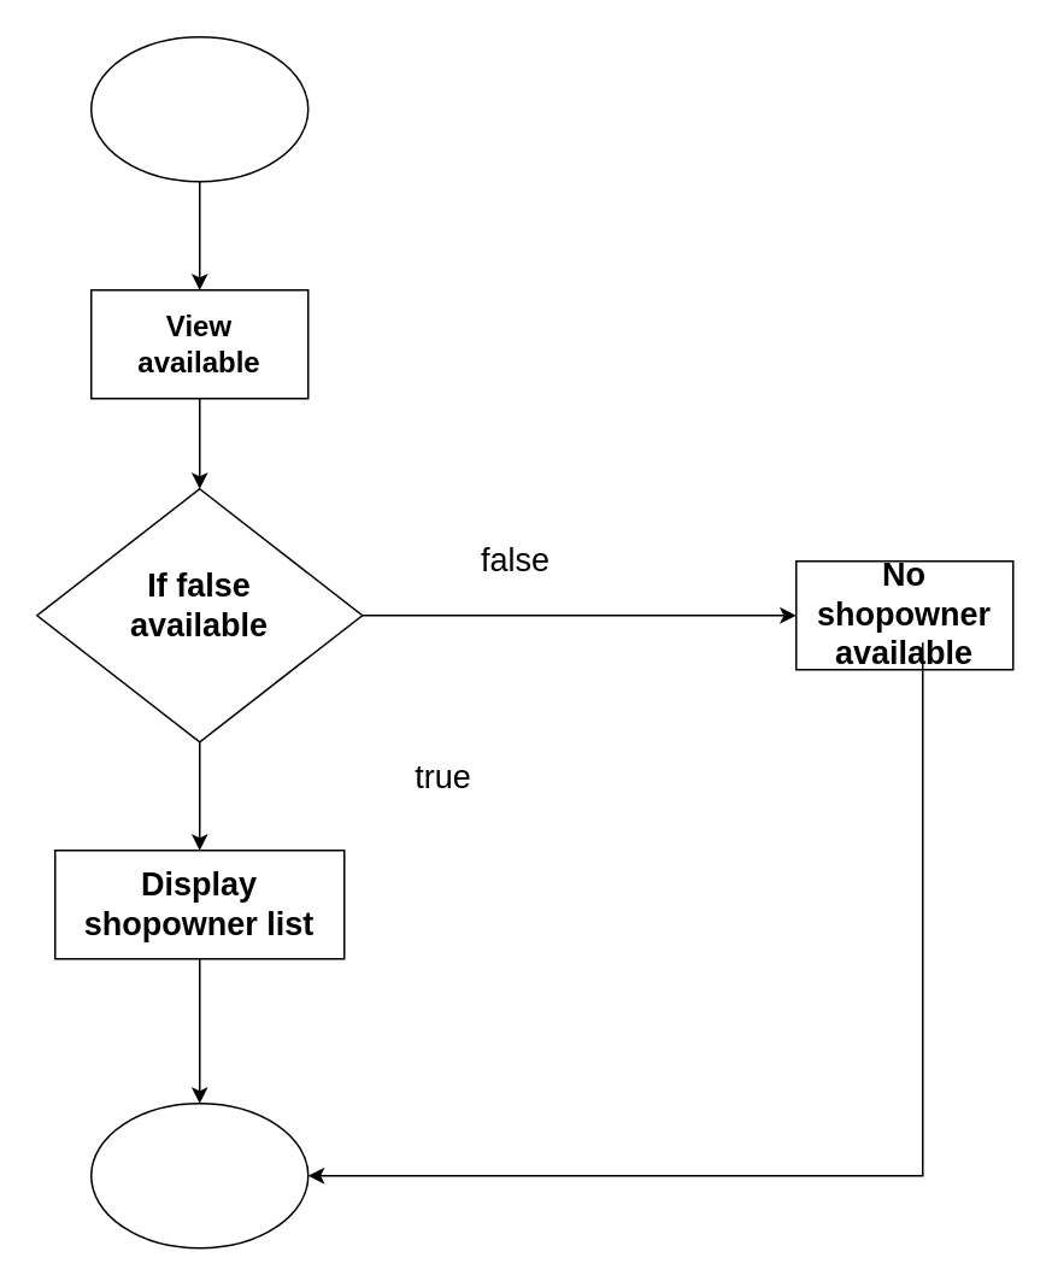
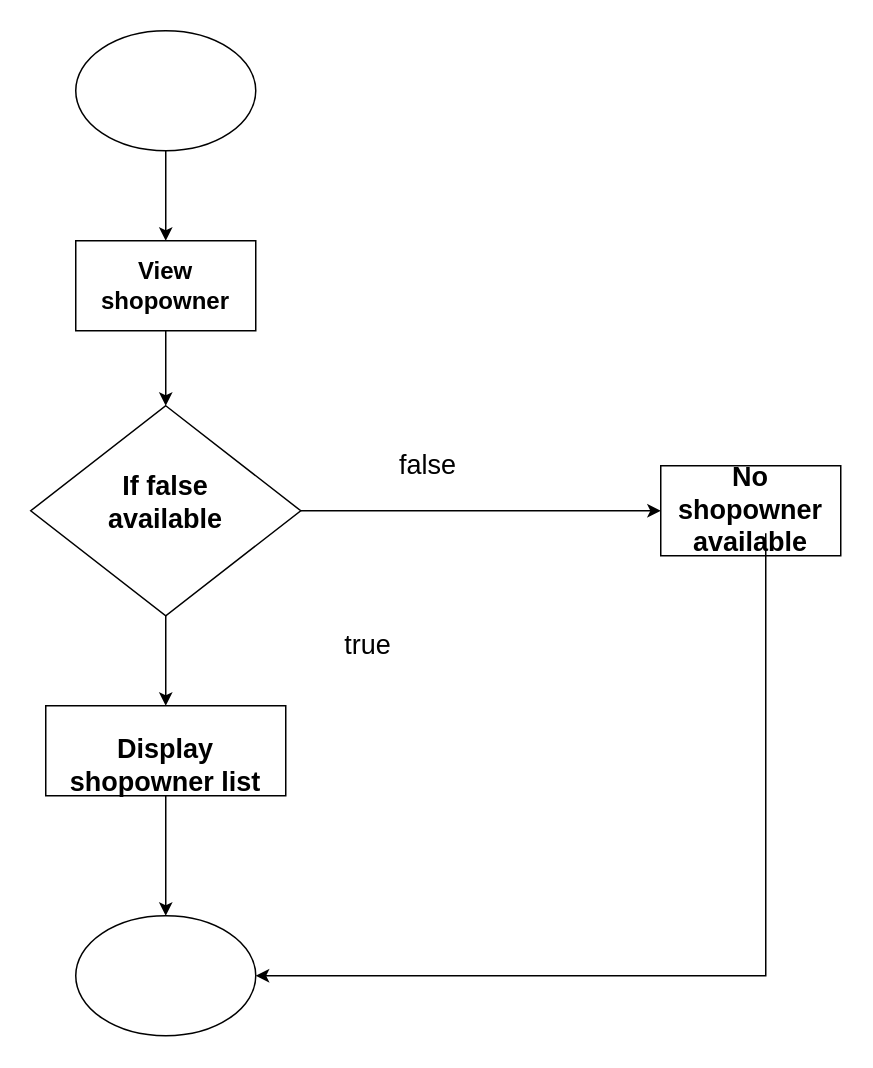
- <mxCell id="13" value="&lt;font size=&quot;3&quot;&gt;View available&lt;/font&gt;" style="text;html=1;strokeColor=none;fillColor=none;align=center;verticalAlign=middle;whiteSpace=wrap;rounded=0;fontStyle=1" vertex="1" parent="1"><mxGeometry x="80" y="175" width="60" height="30" as="geometry" /></mxCell>
+ <mxCell id="13" value="&lt;font size=&quot;3&quot;&gt;View shopowner&lt;/font&gt;" style="text;html=1;strokeColor=none;fillColor=none;align=center;verticalAlign=middle;whiteSpace=wrap;rounded=0;fontStyle=1" vertex="1" parent="1"><mxGeometry x="80" y="175" width="60" height="30" as="geometry" /></mxCell>
- <mxCell id="17" value="&lt;font style=&quot;font-size: 18px;&quot;&gt;&lt;b&gt;Display shopowner list&lt;/b&gt;&lt;/font&gt;" style="text;html=1;strokeColor=none;fillColor=none;align=center;verticalAlign=middle;whiteSpace=wrap;rounded=0;" vertex="1" parent="1"><mxGeometry x="40" y="485" width="140" height="30" as="geometry" /></mxCell>
+ <mxCell id="17" value="&lt;font style=&quot;font-size: 18px;&quot;&gt;&lt;b&gt;Display shopowner list&lt;/b&gt;&lt;/font&gt;" style="text;html=1;strokeColor=none;fillColor=none;align=center;verticalAlign=middle;whiteSpace=wrap;rounded=0;" vertex="1" parent="1"><mxGeometry x="40" y="495" width="140" height="30" as="geometry" /></mxCell>
